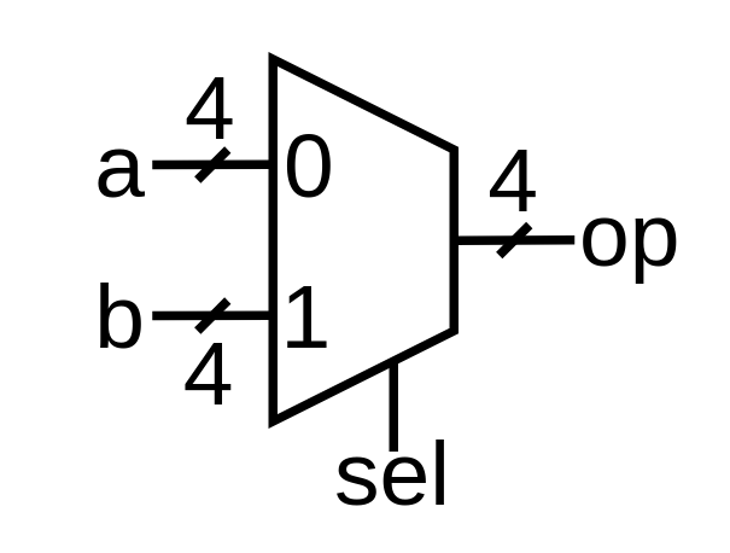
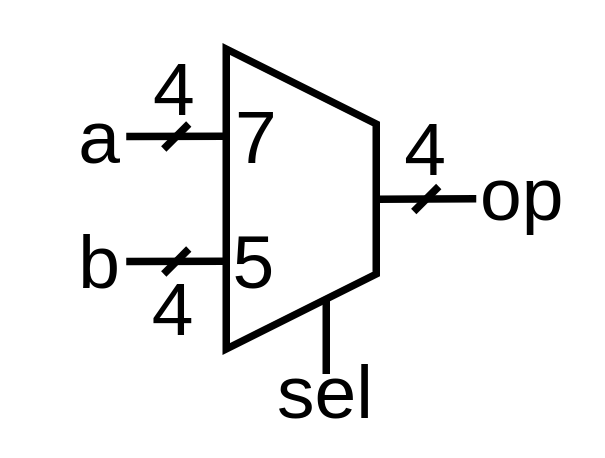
- <mxCell id="3" value="0" style="text;html=1;strokeColor=none;fillColor=none;align=left;verticalAlign=middle;whiteSpace=wrap;rounded=0;fontSize=30;" vertex="1" parent="1"><mxGeometry x="92" y="39" width="30" height="30" as="geometry" /></mxCell>
+ <mxCell id="3" value="7" style="text;html=1;strokeColor=none;fillColor=none;align=left;verticalAlign=middle;whiteSpace=wrap;rounded=0;fontSize=30;" vertex="1" parent="1"><mxGeometry x="92" y="39" width="30" height="30" as="geometry" /></mxCell>
- <mxCell id="4" value="&lt;font style=&quot;font-size: 30px;&quot;&gt;1&lt;/font&gt;" style="text;html=1;strokeColor=none;fillColor=none;align=left;verticalAlign=middle;whiteSpace=wrap;rounded=0;" vertex="1" parent="1"><mxGeometry x="91" y="89" width="30" height="30" as="geometry" /></mxCell>
+ <mxCell id="4" value="&lt;font style=&quot;font-size: 30px;&quot;&gt;5&lt;/font&gt;" style="text;html=1;strokeColor=none;fillColor=none;align=left;verticalAlign=middle;whiteSpace=wrap;rounded=0;" vertex="1" parent="1"><mxGeometry x="91" y="89" width="30" height="30" as="geometry" /></mxCell>
